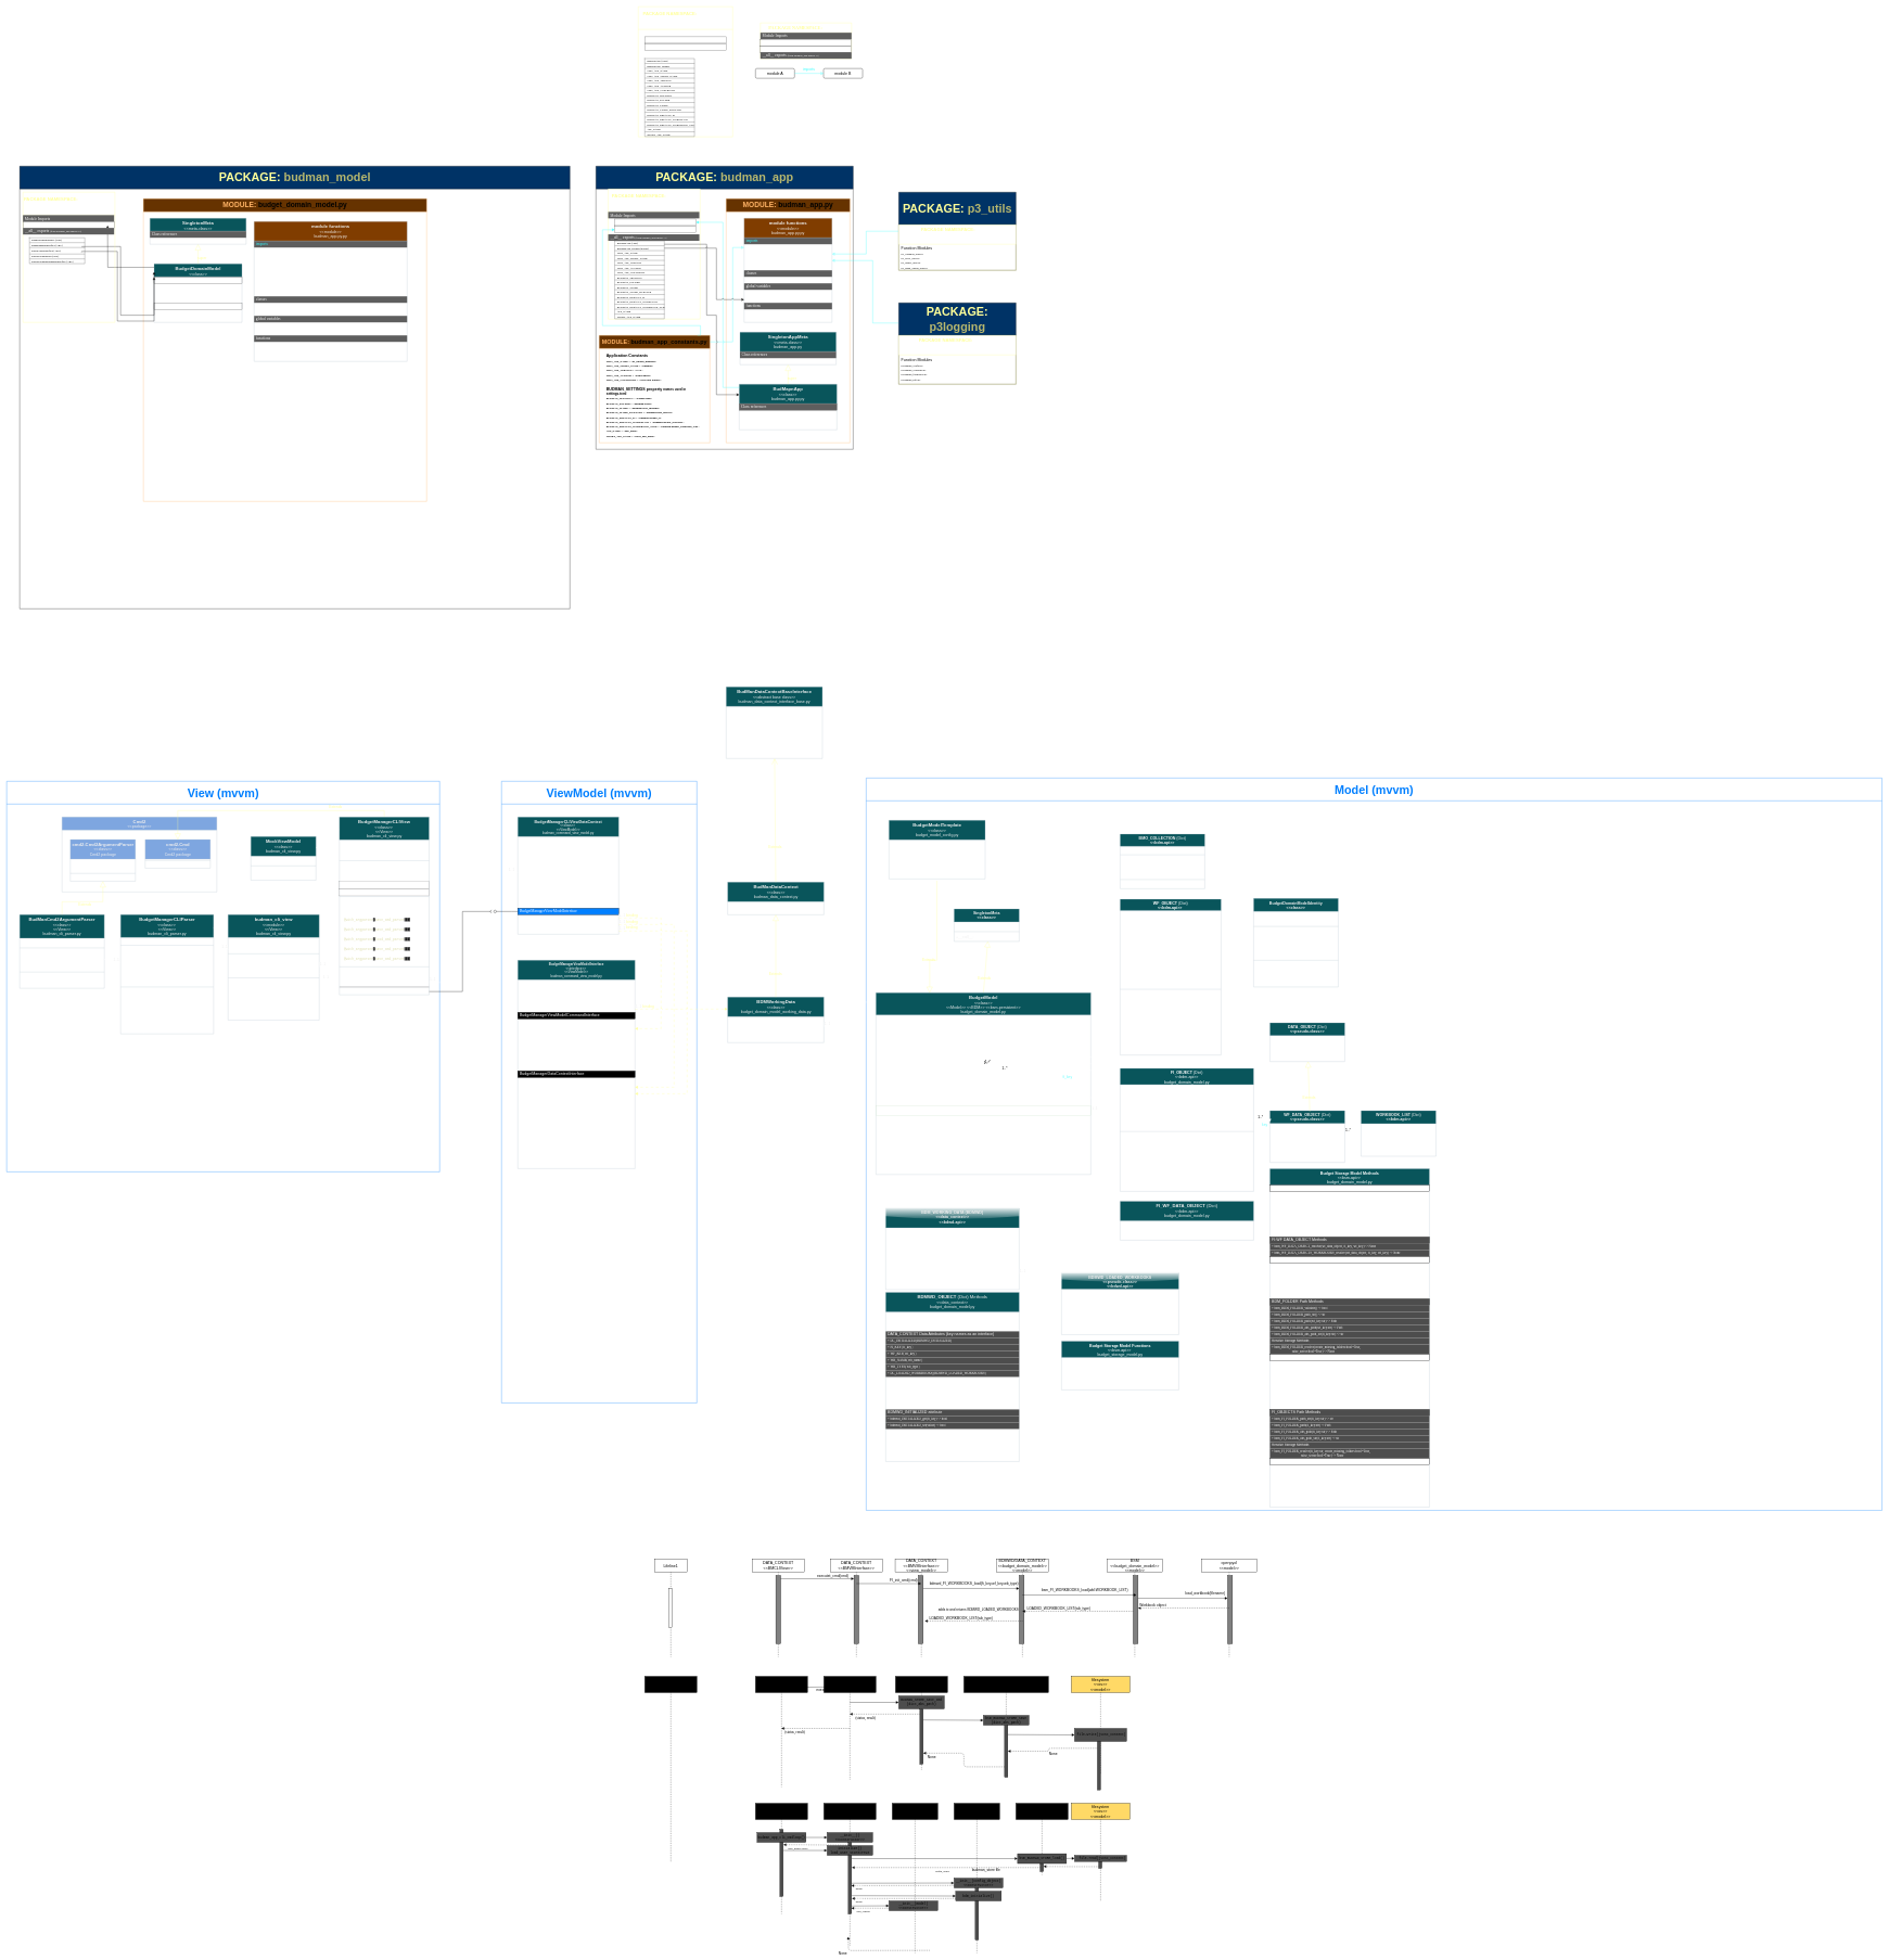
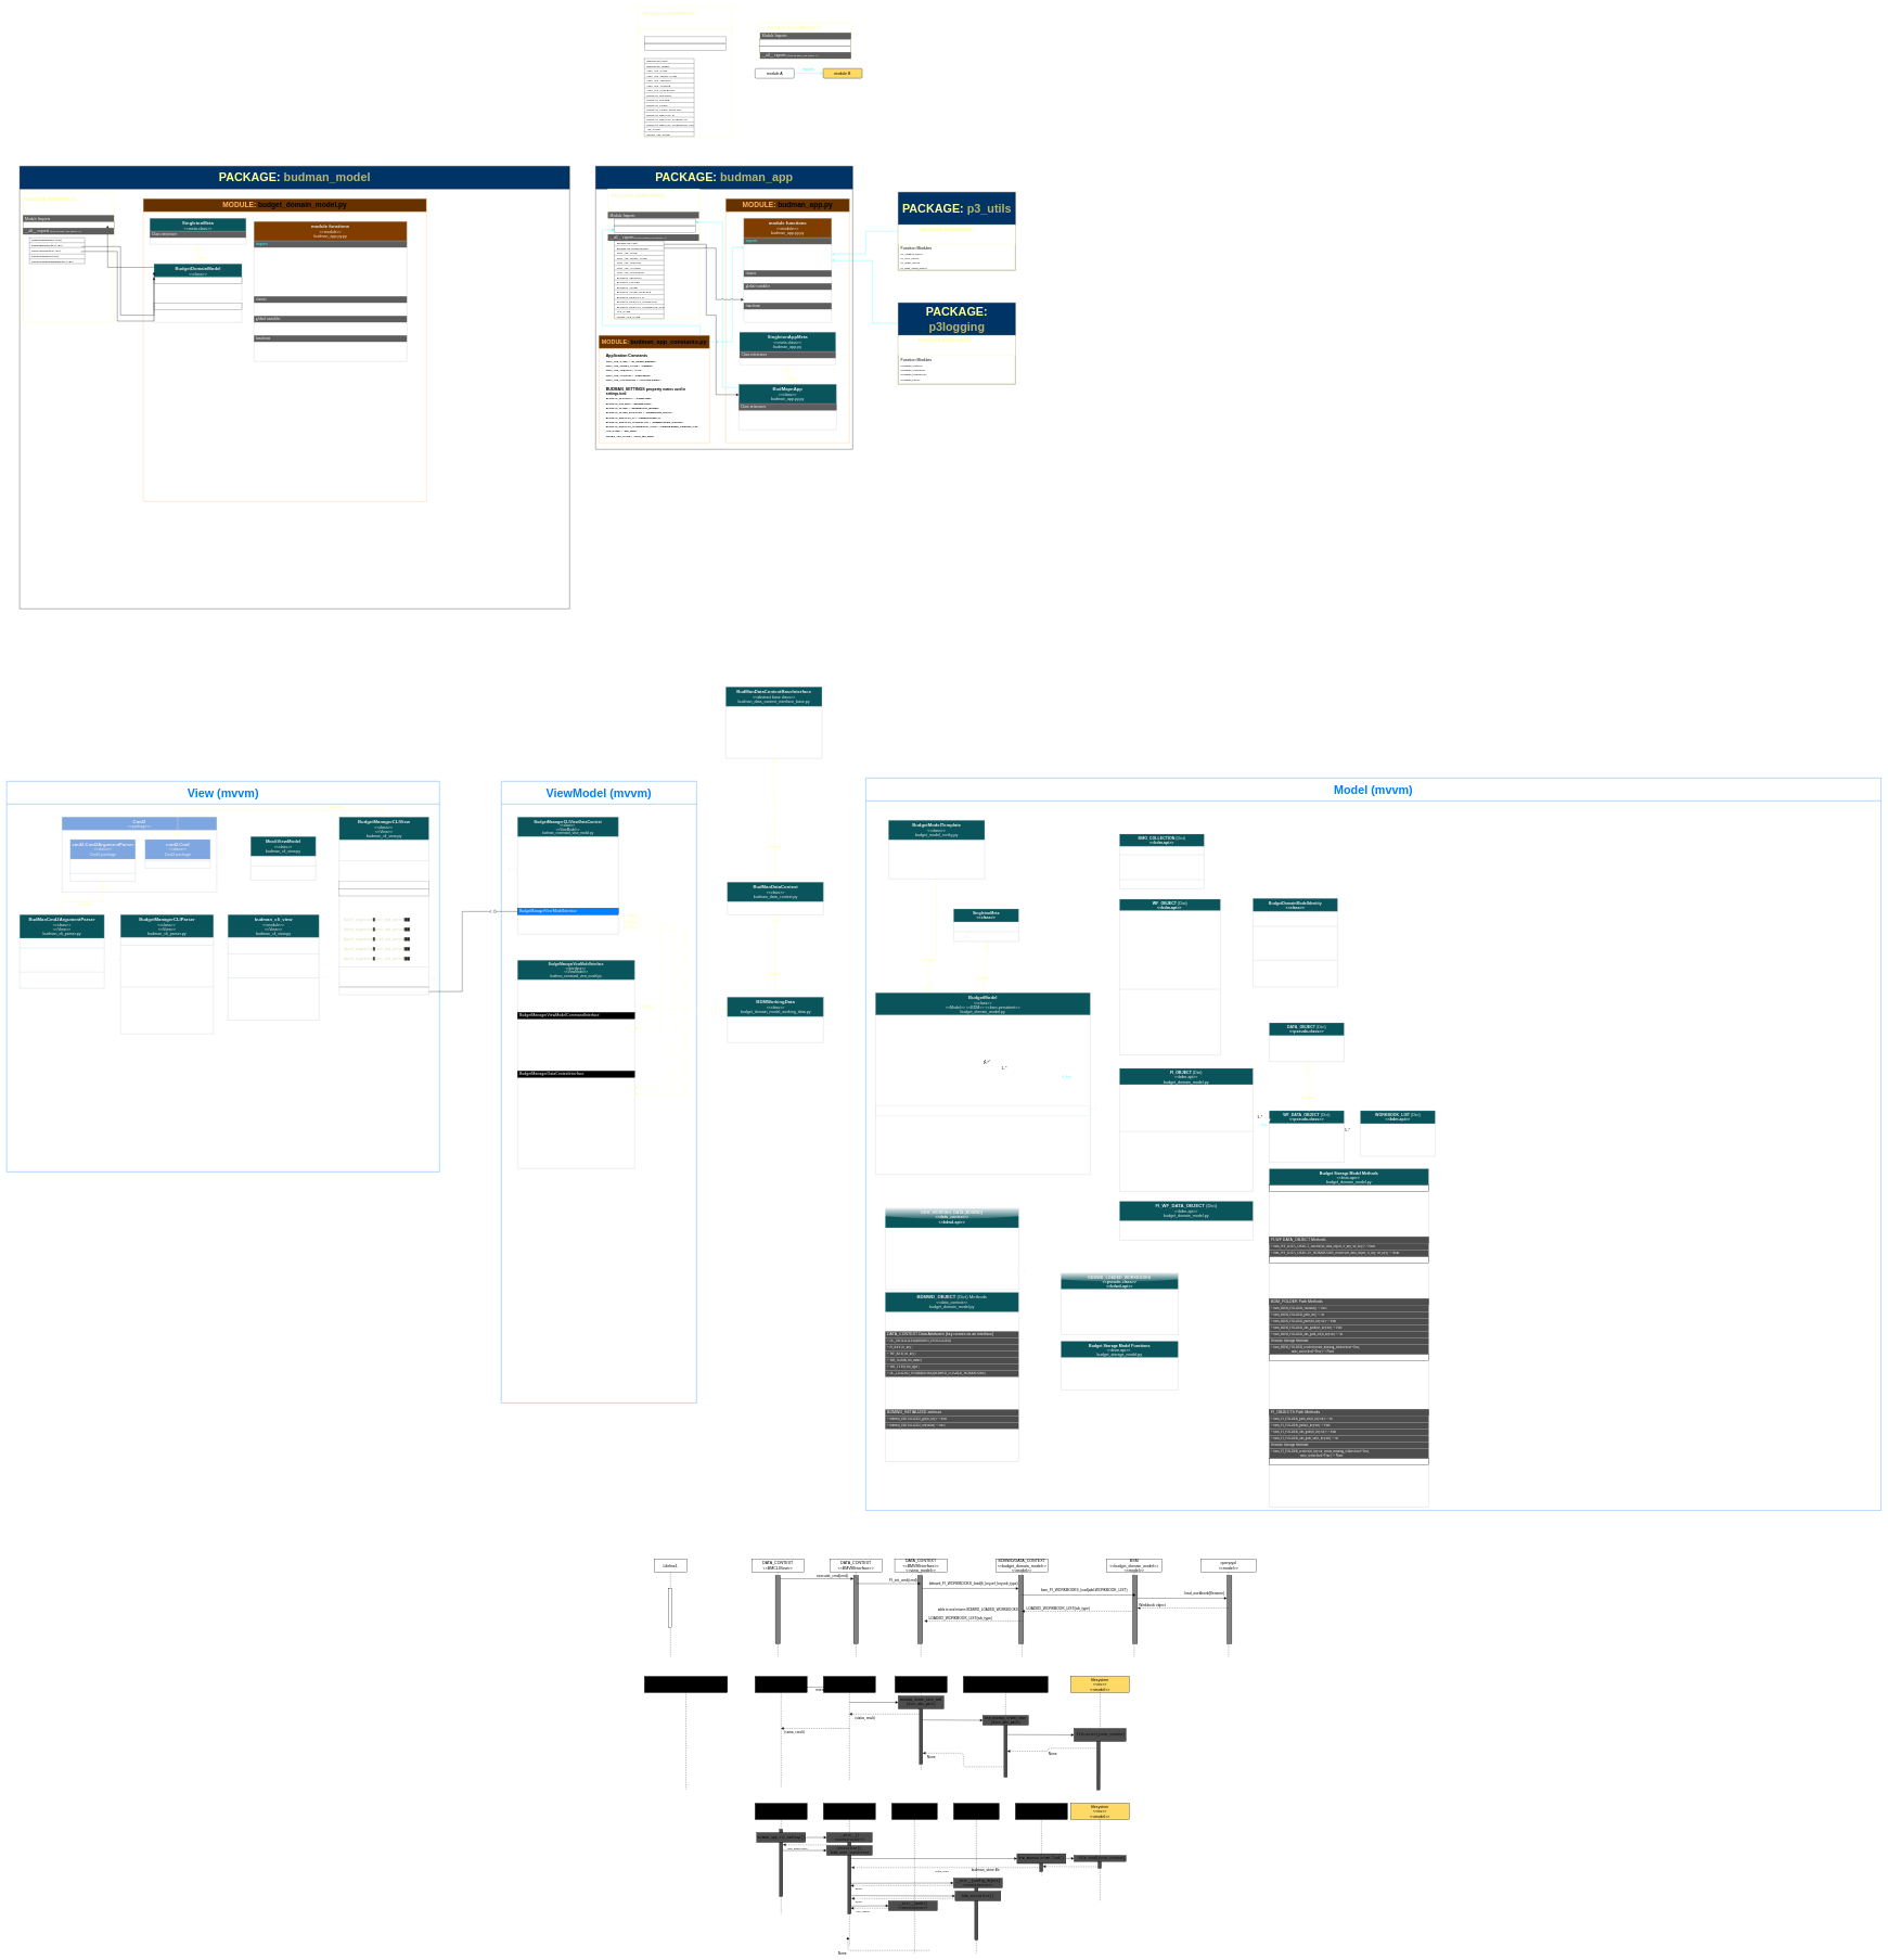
- <mxCell id="693" value="module B" style="rounded=1;whiteSpace=wrap;html=1;" vertex="1" parent="691"><mxGeometry x="209" width="120" height="30" as="geometry" /></mxCell>
+ <mxCell id="693" value="module B" style="rounded=1;whiteSpace=wrap;html=1;fillColor=#ffd966;" vertex="1" parent="691"><mxGeometry x="209" width="120" height="30" as="geometry" /></mxCell>
- <mxCell id="441" value="lifeline&lt;div&gt;&amp;lt;&amp;lt;class or module&amp;gt;&amp;gt;&lt;/div&gt;&lt;div&gt;&amp;lt;&amp;lt;view, viewmodel, model&amp;gt;&amp;gt;&lt;/div&gt;" style="shape=umlLifeline;perimeter=lifelinePerimeter;whiteSpace=wrap;html=1;container=1;dropTarget=0;collapsible=0;recursiveResize=0;outlineConnect=0;portConstraint=eastwest;newEdgeStyle={&quot;edgeStyle&quot;:&quot;elbowEdgeStyle&quot;,&quot;elbow&quot;:&quot;vertical&quot;,&quot;curved&quot;:0,&quot;rounded&quot;:0};points=[[0.5,0.1,0,0,0],[0.5,0.2,0,0,0],[0.5,0.3,0,0,0],[0.5,0.4,0,0,0],[0.5,0.5,0,0,0],[0.5,0.6,0,0,0],[0.5,0.7,0,0,0],[0.5,0.8,0,0,0],[0.5,0.9,0,0,0],[0.5,1,0,0,0],[0.5,1,0,0,159]];strokeColor=default;align=center;verticalAlign=middle;fontFamily=Helvetica;fontSize=12;fontColor=default;fillColor=light-dark(#000000,#095B55);size=50;" parent="1" vertex="1"><mxGeometry x="1980" y="5150" width="160" height="570" as="geometry" /></mxCell>
+ <mxCell id="441" value="lifeline&lt;div&gt;&amp;lt;&amp;lt;class or module&amp;gt;&amp;gt;&lt;/div&gt;&lt;div&gt;&amp;lt;&amp;lt;view, viewmodel, model&amp;gt;&amp;gt;&lt;/div&gt;" style="shape=umlLifeline;perimeter=lifelinePerimeter;whiteSpace=wrap;html=1;container=1;dropTarget=0;collapsible=0;recursiveResize=0;outlineConnect=0;portConstraint=eastwest;newEdgeStyle={&quot;edgeStyle&quot;:&quot;elbowEdgeStyle&quot;,&quot;elbow&quot;:&quot;vertical&quot;,&quot;curved&quot;:0,&quot;rounded&quot;:0};points=[[0.5,0.1,0,0,0],[0.5,0.2,0,0,0],[0.5,0.3,0,0,0],[0.5,0.4,0,0,0],[0.5,0.5,0,0,0],[0.5,0.6,0,0,0],[0.5,0.7,0,0,0],[0.5,0.8,0,0,0],[0.5,0.9,0,0,0],[0.5,1,0,0,0],[0.5,1,0,0,159]];strokeColor=default;align=center;verticalAlign=middle;fontFamily=Helvetica;fontSize=12;fontColor=default;fillColor=light-dark(#000000,#095B55);size=50;" parent="1" vertex="1"><mxGeometry x="1980" y="5150" width="255" height="350" as="geometry" /></mxCell>
